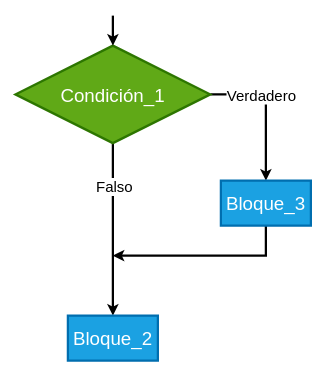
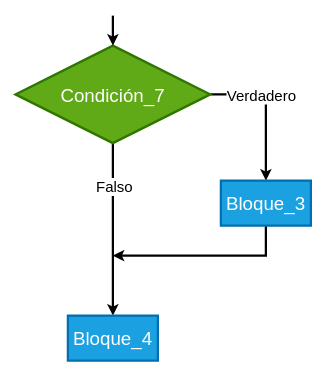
- <mxCell id="6" value="Condición_1" style="rhombus;whiteSpace=wrap;html=1;fillColor=#60a917;fontColor=#ffffff;strokeColor=#2D7600;strokeWidth=3;fontSize=25;" vertex="1" parent="1"><mxGeometry x="20" y="60" width="260" height="130" as="geometry" /></mxCell>
+ <mxCell id="6" value="Condición_7" style="rhombus;whiteSpace=wrap;html=1;fillColor=#60a917;fontColor=#ffffff;strokeColor=#2D7600;strokeWidth=3;fontSize=25;" vertex="1" parent="1"><mxGeometry x="20" y="60" width="260" height="130" as="geometry" /></mxCell>
- <mxCell id="9" value="Bloque_2" style="rounded=0;whiteSpace=wrap;html=1;fillColor=#1ba1e2;strokeColor=#006EAF;fontColor=#ffffff;strokeWidth=3;fontSize=25;" vertex="1" parent="1"><mxGeometry x="90" y="420" width="120" height="60" as="geometry" /></mxCell>
+ <mxCell id="9" value="Bloque_4" style="rounded=0;whiteSpace=wrap;html=1;fillColor=#1ba1e2;strokeColor=#006EAF;fontColor=#ffffff;strokeWidth=3;fontSize=25;" vertex="1" parent="1"><mxGeometry x="90" y="420" width="120" height="60" as="geometry" /></mxCell>
